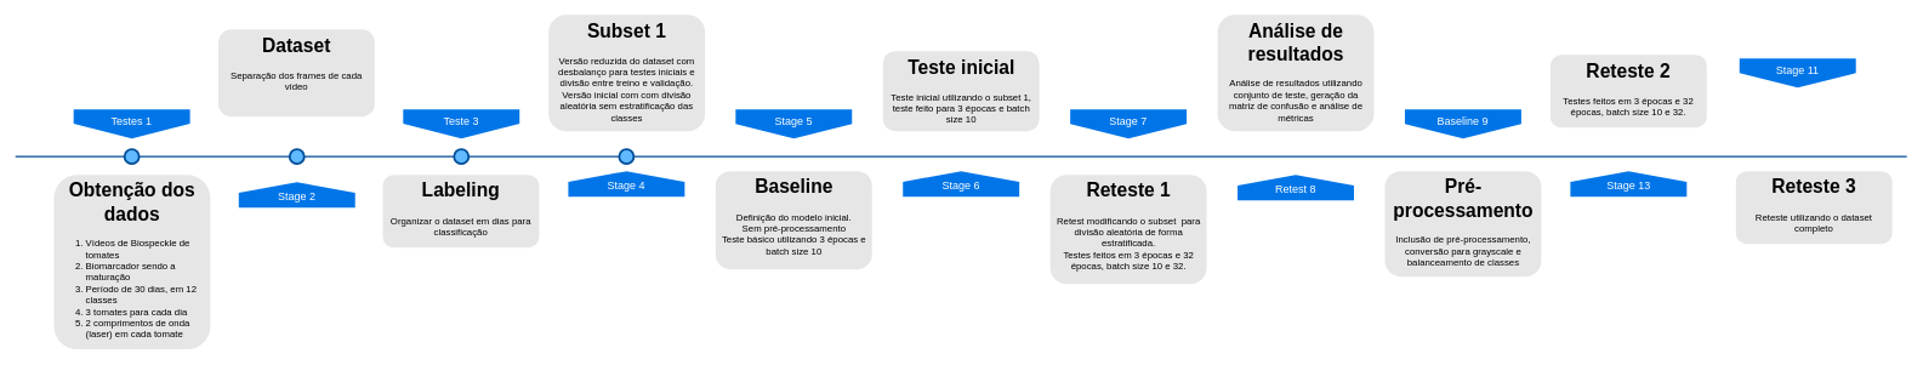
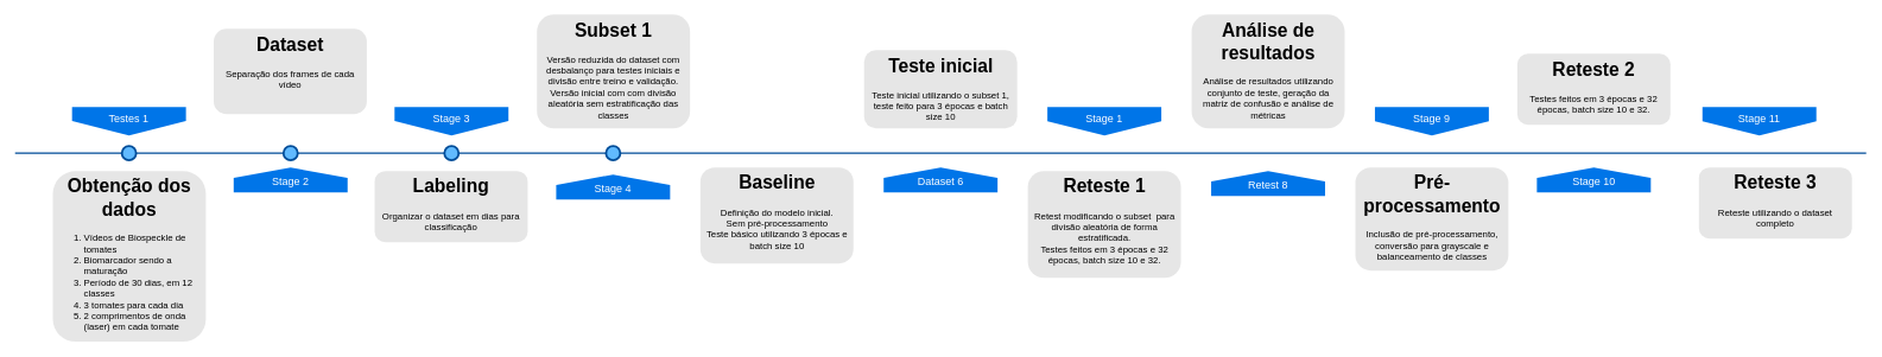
- <mxCell id="27" value="&lt;span&gt;Stage 11&lt;/span&gt;" style="shape=offPageConnector;whiteSpace=wrap;html=1;fillColor=#0075E8;fontSize=15;fontColor=#FFFFFF;size=0.5;verticalAlign=top;strokeColor=none;" vertex="1" parent="1"><mxGeometry x="2390" y="80" width="160" height="40" as="geometry" /></mxCell>
+ <mxCell id="27" value="&lt;span&gt;Stage 11&lt;/span&gt;" style="shape=offPageConnector;whiteSpace=wrap;html=1;fillColor=#0075E8;fontSize=15;fontColor=#FFFFFF;size=0.5;verticalAlign=top;strokeColor=none;" vertex="1" parent="1"><mxGeometry x="2390" y="150" width="160" height="40" as="geometry" /></mxCell>
- <mxCell id="4" value="&lt;span&gt;Teste 3&lt;/span&gt;" style="shape=offPageConnector;whiteSpace=wrap;html=1;fillColor=#0075E8;fontSize=15;fontColor=#FFFFFF;size=0.509;verticalAlign=top;strokeColor=none;" vertex="1" parent="1"><mxGeometry x="553" y="150" width="160" height="40" as="geometry" /></mxCell>
+ <mxCell id="4" value="&lt;span&gt;Stage 3&lt;/span&gt;" style="shape=offPageConnector;whiteSpace=wrap;html=1;fillColor=#0075E8;fontSize=15;fontColor=#FFFFFF;size=0.509;verticalAlign=top;strokeColor=none;" vertex="1" parent="1"><mxGeometry x="553" y="150" width="160" height="40" as="geometry" /></mxCell>
- <mxCell id="19" value="&lt;span&gt;Stage 7&lt;/span&gt;" style="shape=offPageConnector;whiteSpace=wrap;html=1;fillColor=#0075E8;fontSize=15;fontColor=#FFFFFF;size=0.5;verticalAlign=top;strokeColor=none;" vertex="1" parent="1"><mxGeometry x="1470" y="150" width="160" height="40" as="geometry" /></mxCell>
+ <mxCell id="19" value="&lt;span&gt;Stage 1&lt;/span&gt;" style="shape=offPageConnector;whiteSpace=wrap;html=1;fillColor=#0075E8;fontSize=15;fontColor=#FFFFFF;size=0.5;verticalAlign=top;strokeColor=none;" vertex="1" parent="1"><mxGeometry x="1470" y="150" width="160" height="40" as="geometry" /></mxCell>
- <mxCell id="23" value="&lt;span&gt;Baseline 9&lt;/span&gt;&lt;div&gt;&lt;span&gt;&lt;br&gt;&lt;/span&gt;&lt;/div&gt;" style="shape=offPageConnector;whiteSpace=wrap;html=1;fillColor=#0075E8;fontSize=15;fontColor=#FFFFFF;size=0.5;verticalAlign=top;strokeColor=none;" vertex="1" parent="1"><mxGeometry x="1930" y="150" width="160" height="40" as="geometry" /></mxCell>
+ <mxCell id="23" value="&lt;span&gt;Stage 9&lt;/span&gt;&lt;div&gt;&lt;span&gt;&lt;br&gt;&lt;/span&gt;&lt;/div&gt;" style="shape=offPageConnector;whiteSpace=wrap;html=1;fillColor=#0075E8;fontSize=15;fontColor=#FFFFFF;size=0.5;verticalAlign=top;strokeColor=none;" vertex="1" parent="1"><mxGeometry x="1930" y="150" width="160" height="40" as="geometry" /></mxCell>
- <mxCell id="15" value="&lt;span&gt;Stage 5&lt;/span&gt;" style="shape=offPageConnector;whiteSpace=wrap;html=1;fillColor=#0075E8;fontSize=15;fontColor=#FFFFFF;size=0.5;verticalAlign=top;strokeColor=none;" vertex="1" parent="1"><mxGeometry x="1010" y="150" width="160" height="40" as="geometry" /></mxCell>
- <mxCell id="6" value="&lt;span&gt;Stage 4&lt;/span&gt;" style="shape=offPageConnector;whiteSpace=wrap;html=1;fillColor=#0075E8;fontSize=15;fontColor=#FFFFFF;size=0.418;flipV=1;verticalAlign=bottom;strokeColor=none;spacingBottom=4;" vertex="1" parent="1"><mxGeometry x="780" y="235" width="160" height="35" as="geometry" /></mxCell>
+ <mxCell id="6" value="&lt;span&gt;Stage 4&lt;/span&gt;" style="shape=offPageConnector;whiteSpace=wrap;html=1;fillColor=#0075E8;fontSize=15;fontColor=#FFFFFF;size=0.418;flipV=1;verticalAlign=bottom;strokeColor=none;spacingBottom=4;" vertex="1" parent="1"><mxGeometry x="780" y="245" width="160" height="35" as="geometry" /></mxCell>
- <mxCell id="17" value="&lt;span&gt;Stage 6&lt;/span&gt;" style="shape=offPageConnector;whiteSpace=wrap;html=1;fillColor=#0075E8;fontSize=15;fontColor=#FFFFFF;size=0.418;flipV=1;verticalAlign=bottom;strokeColor=none;spacingBottom=4;" vertex="1" parent="1"><mxGeometry x="1240" y="235" width="160" height="35" as="geometry" /></mxCell>
+ <mxCell id="17" value="&lt;span&gt;Dataset 6&lt;/span&gt;" style="shape=offPageConnector;whiteSpace=wrap;html=1;fillColor=#0075E8;fontSize=15;fontColor=#FFFFFF;size=0.418;flipV=1;verticalAlign=bottom;strokeColor=none;spacingBottom=4;" vertex="1" parent="1"><mxGeometry x="1240" y="235" width="160" height="35" as="geometry" /></mxCell>
- <mxCell id="26" value="&lt;span&gt;Stage 13&lt;/span&gt;" style="shape=offPageConnector;whiteSpace=wrap;html=1;fillColor=#0075E8;fontSize=15;fontColor=#FFFFFF;size=0.418;flipV=1;verticalAlign=bottom;strokeColor=none;spacingBottom=4;" vertex="1" parent="1"><mxGeometry x="2157.5" y="235" width="160" height="35" as="geometry" /></mxCell>
+ <mxCell id="26" value="&lt;span&gt;Stage 10&lt;/span&gt;" style="shape=offPageConnector;whiteSpace=wrap;html=1;fillColor=#0075E8;fontSize=15;fontColor=#FFFFFF;size=0.418;flipV=1;verticalAlign=bottom;strokeColor=none;spacingBottom=4;" vertex="1" parent="1"><mxGeometry x="2157.5" y="235" width="160" height="35" as="geometry" /></mxCell>
- <mxCell id="5" value="&lt;span&gt;Stage 2&lt;/span&gt;" style="shape=offPageConnector;whiteSpace=wrap;html=1;fillColor=#0075E8;fontSize=15;fontColor=#FFFFFF;size=0.418;flipV=1;verticalAlign=bottom;strokeColor=none;spacingBottom=4;" vertex="1" parent="1"><mxGeometry x="327" y="250" width="160" height="35" as="geometry" /></mxCell>
+ <mxCell id="5" value="&lt;span&gt;Stage 2&lt;/span&gt;" style="shape=offPageConnector;whiteSpace=wrap;html=1;fillColor=#0075E8;fontSize=15;fontColor=#FFFFFF;size=0.418;flipV=1;verticalAlign=bottom;strokeColor=none;spacingBottom=4;" vertex="1" parent="1"><mxGeometry x="327" y="235" width="160" height="35" as="geometry" /></mxCell>
